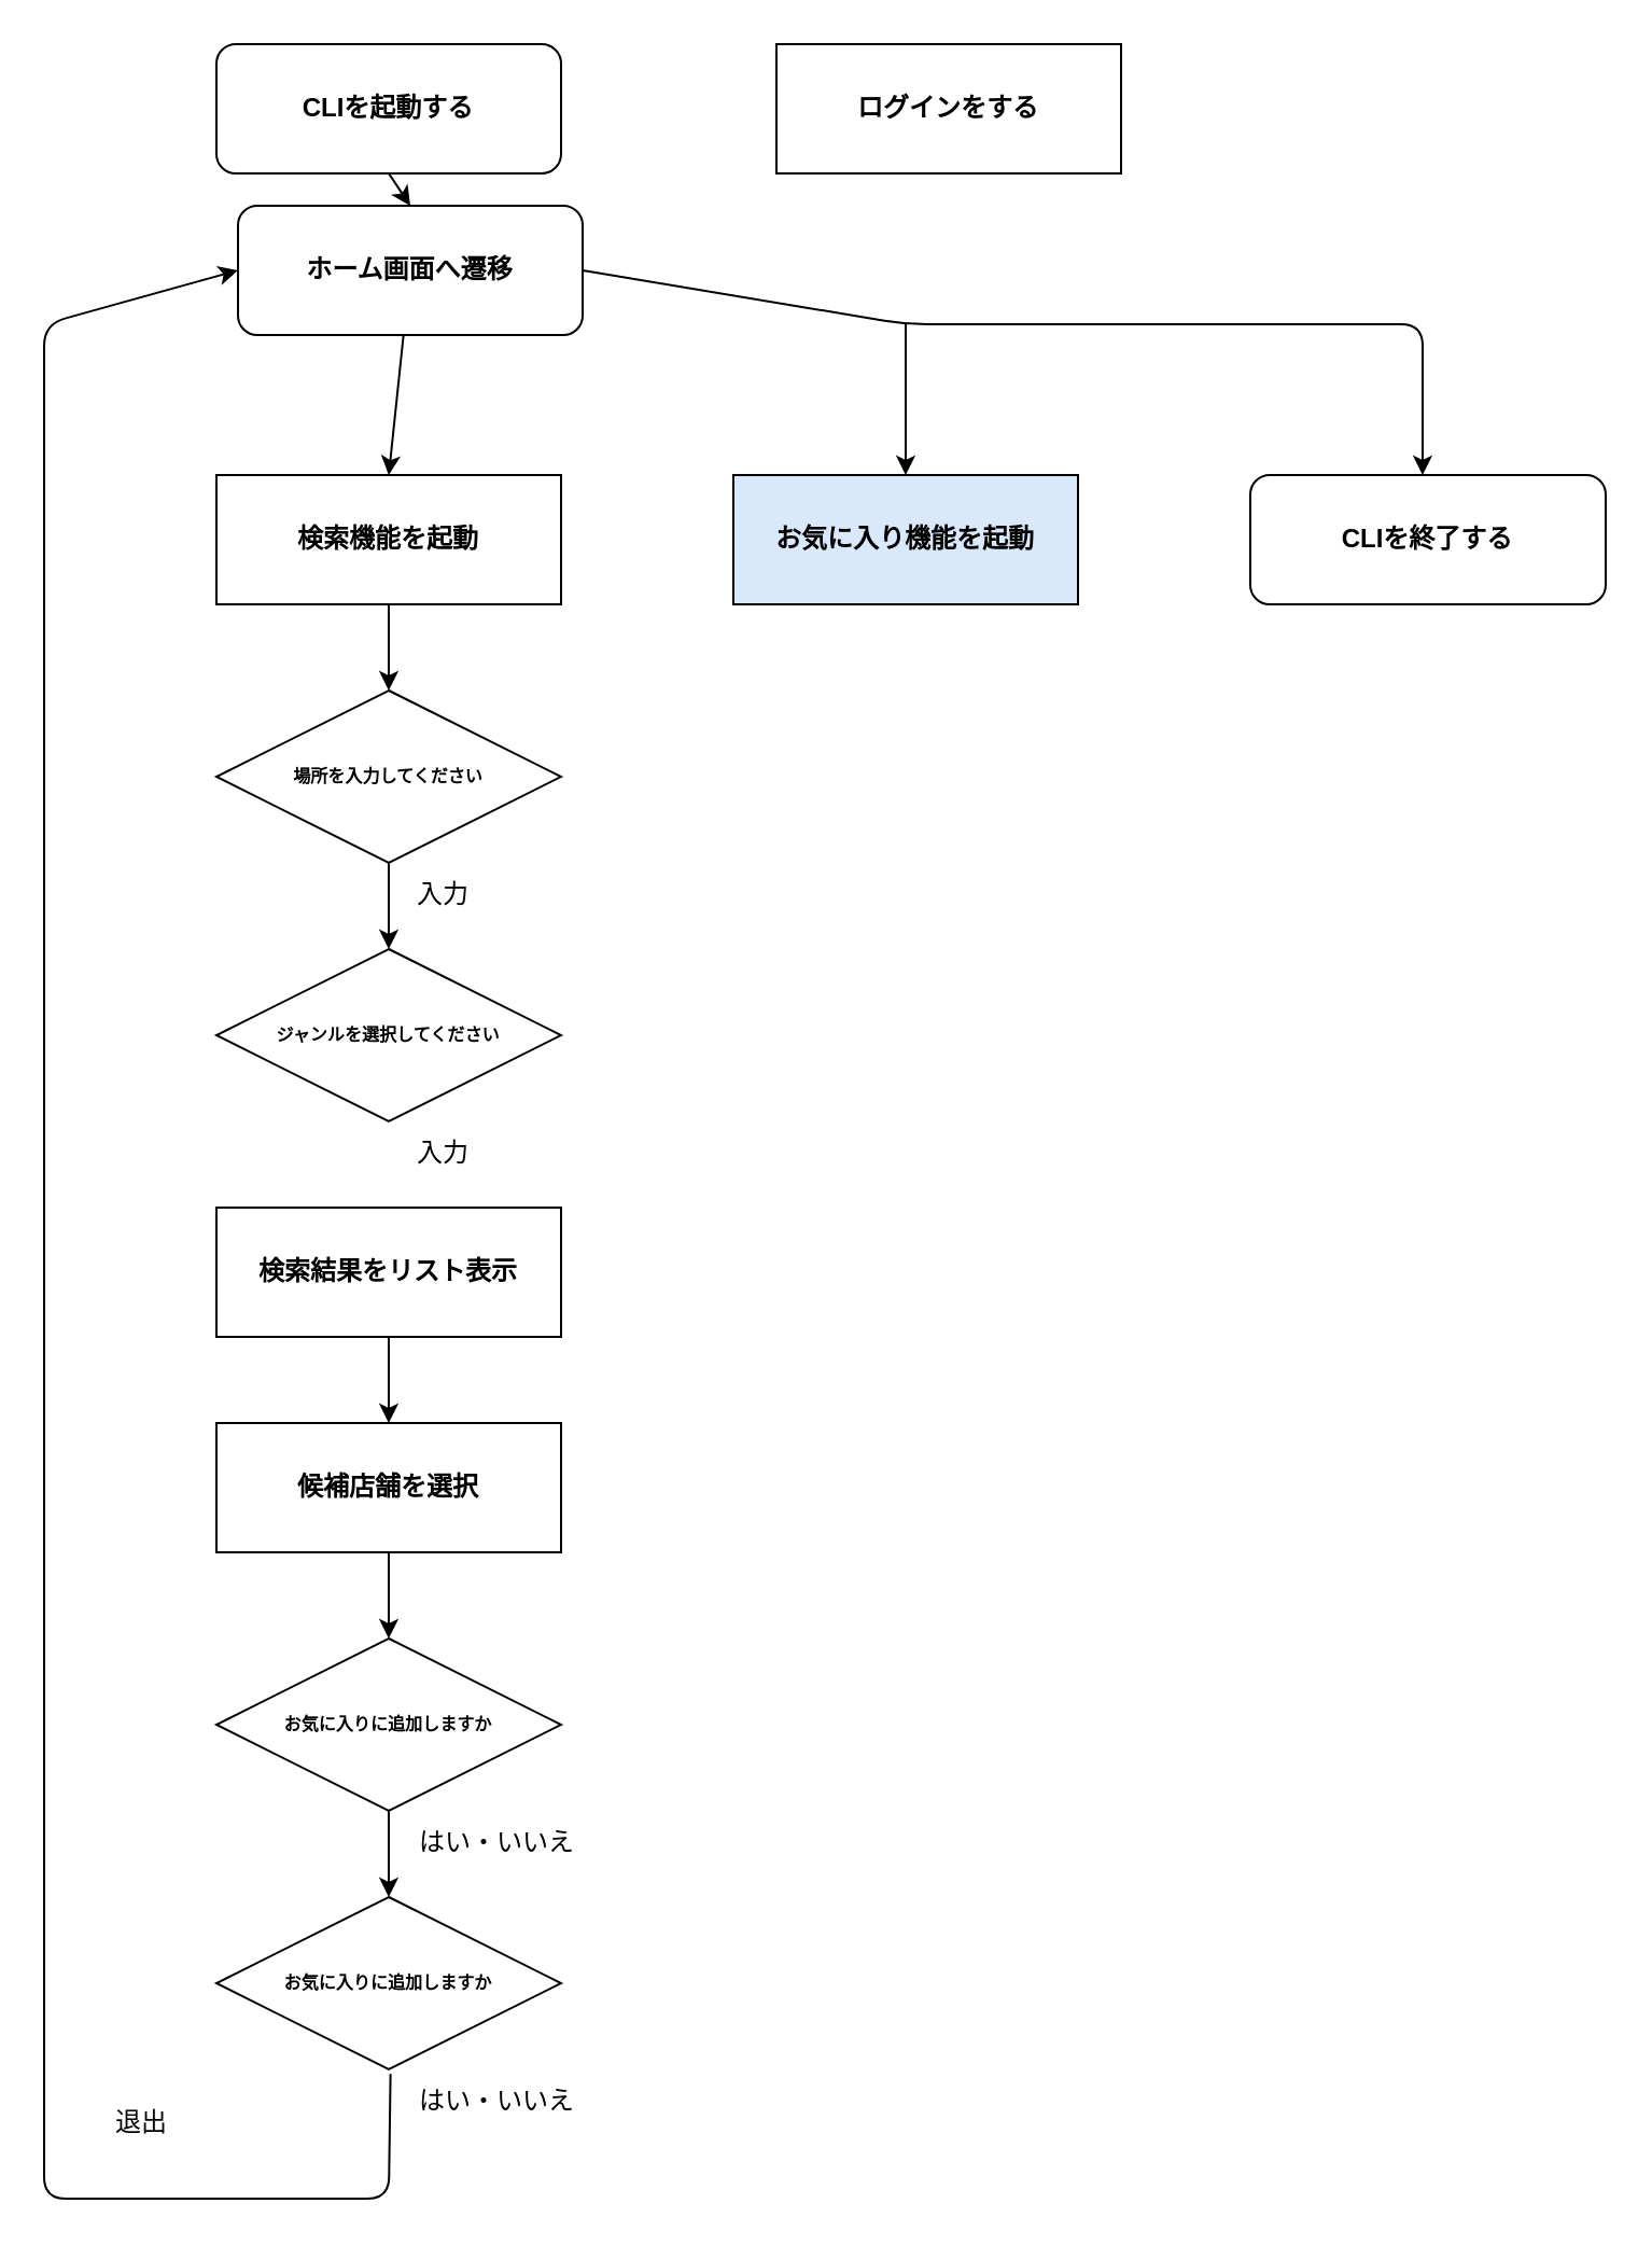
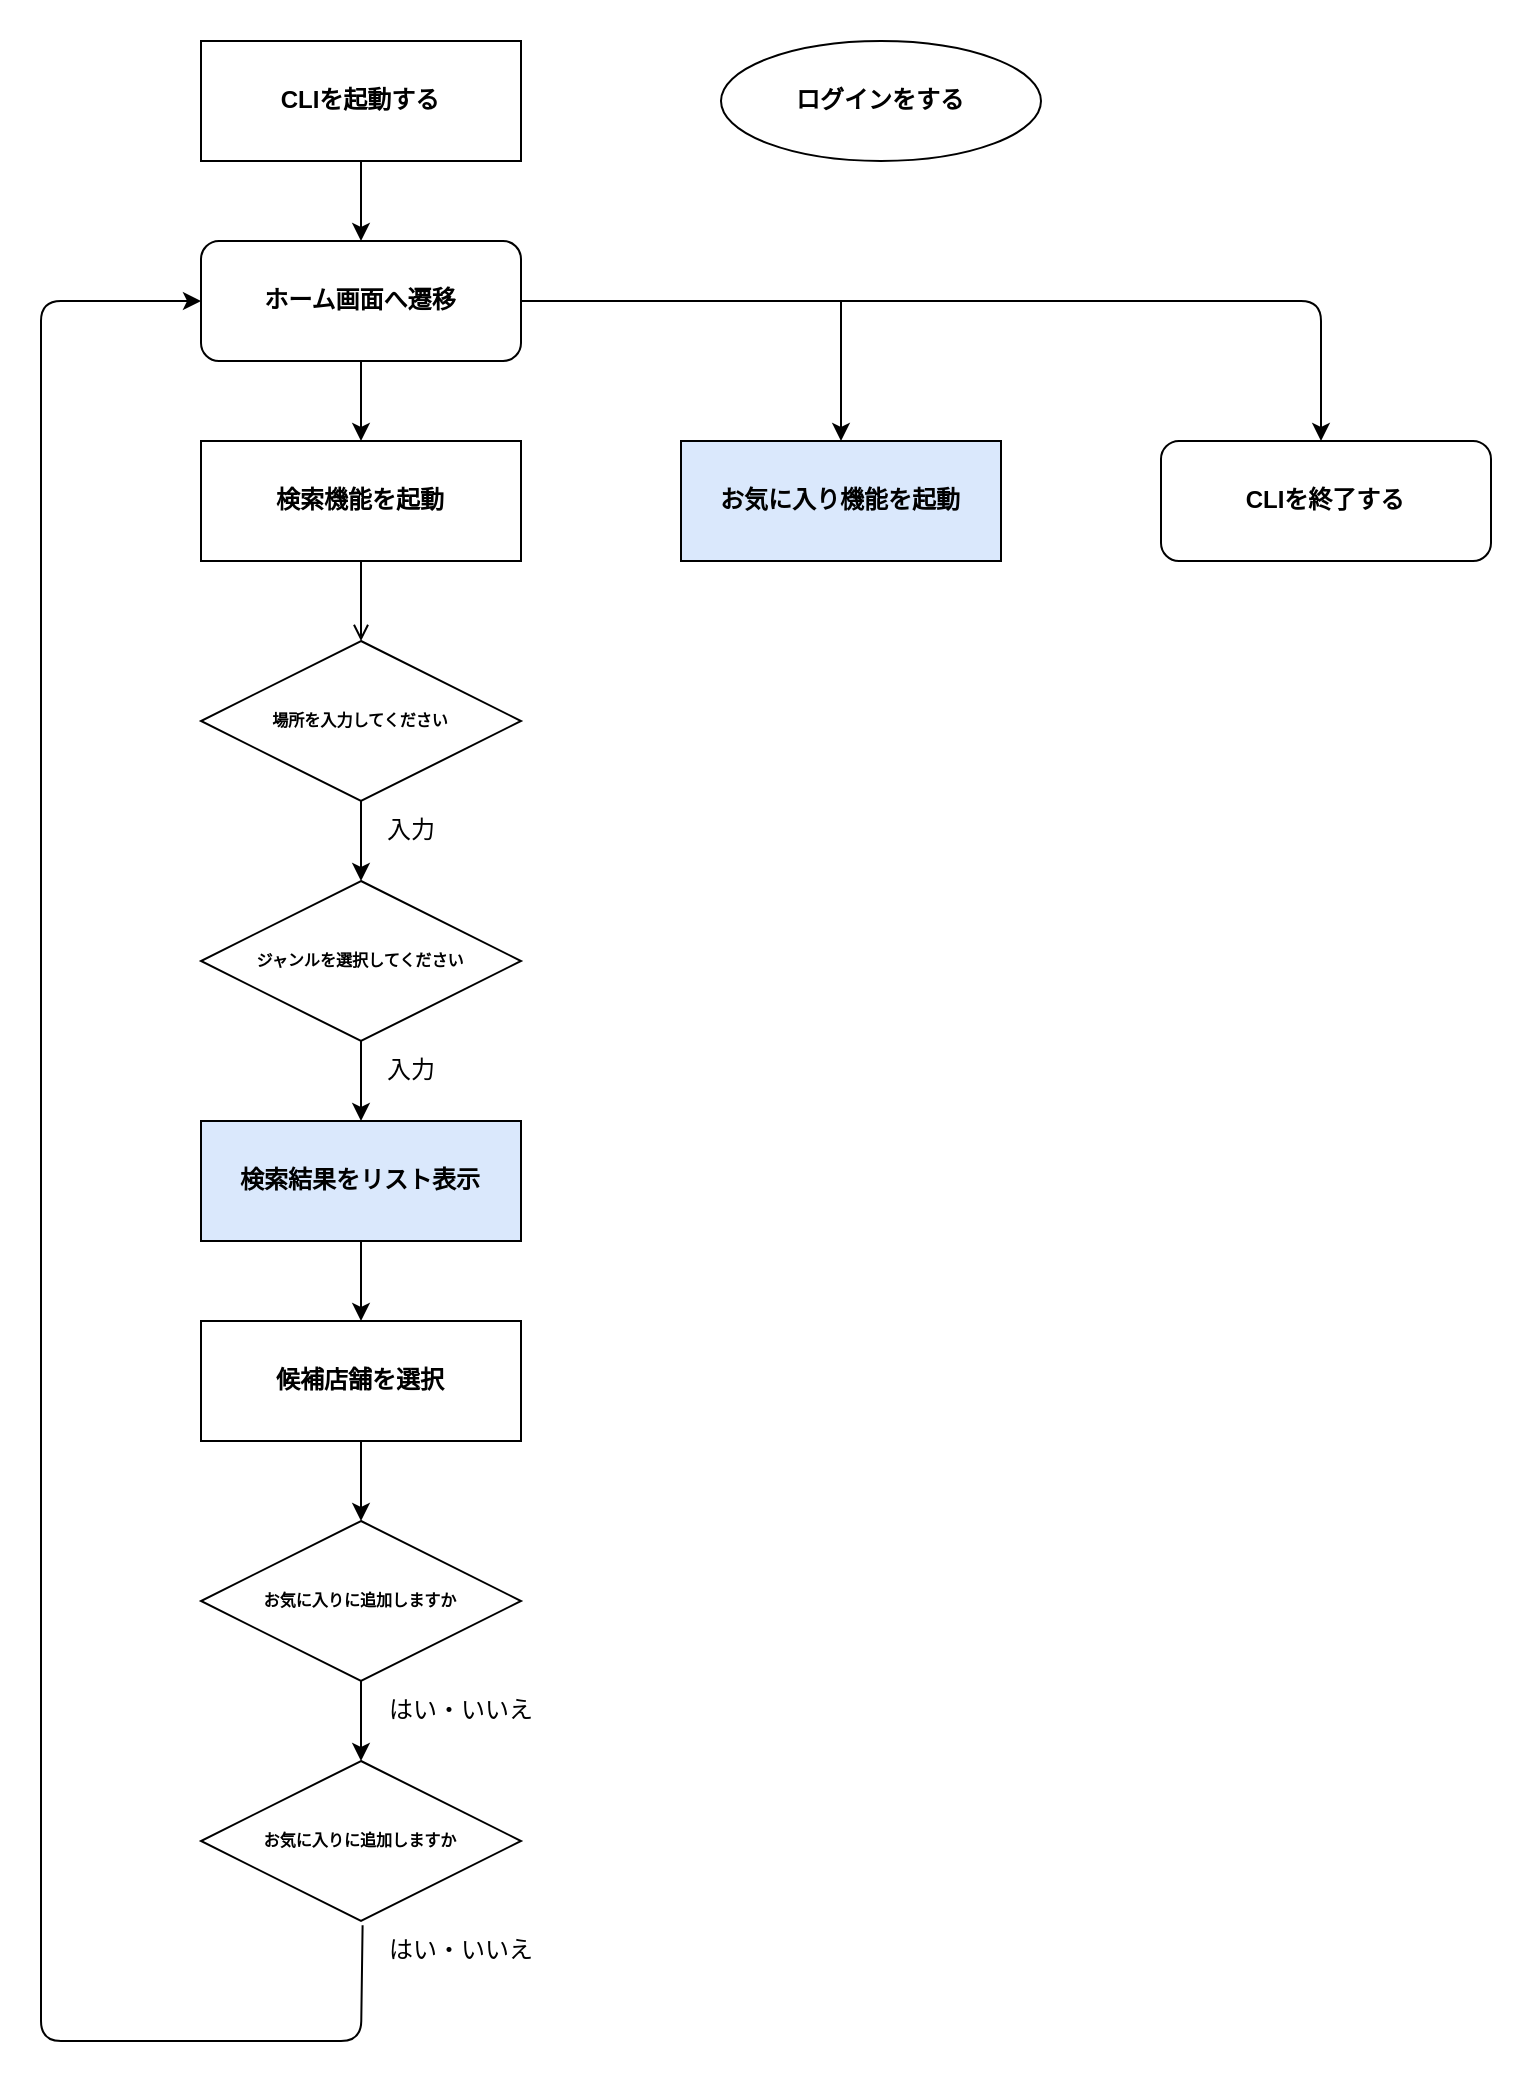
- <mxCell id="3" value="&lt;h4&gt;CLIを起動する&lt;/h4&gt;" style="rounded=1;whiteSpace=wrap;html=1;" parent="1" vertex="1"><mxGeometry x="100" y="20" width="160" height="60" as="geometry" /></mxCell>
+ <mxCell id="3" value="&lt;h4&gt;CLIを起動する&lt;/h4&gt;" style="whiteSpace=wrap;html=1;rounded=0;" parent="1" vertex="1"><mxGeometry x="100" y="20" width="160" height="60" as="geometry" /></mxCell>
- <mxCell id="4" value="&lt;b&gt;ログインをする&lt;/b&gt;" style="rounded=0;whiteSpace=wrap;html=1;" parent="1" vertex="1"><mxGeometry x="360" y="20" width="160" height="60" as="geometry" /></mxCell>
+ <mxCell id="4" value="&lt;b&gt;ログインをする&lt;/b&gt;" style="ellipse;whiteSpace=wrap;html=1;" parent="1" vertex="1"><mxGeometry x="360" y="20" width="160" height="60" as="geometry" /></mxCell>
- <mxCell id="7" value="&lt;b&gt;ホーム画面へ遷移&lt;/b&gt;" style="rounded=1;whiteSpace=wrap;html=1;" parent="1" vertex="1"><mxGeometry x="110" y="95" width="160" height="60" as="geometry" /></mxCell>
+ <mxCell id="7" value="&lt;b&gt;ホーム画面へ遷移&lt;/b&gt;" style="rounded=1;whiteSpace=wrap;html=1;" parent="1" vertex="1"><mxGeometry x="100" y="120" width="160" height="60" as="geometry" /></mxCell>
- <mxCell id="8" value="" style="edgeStyle=none;html=1;" parent="1" source="9" target="12" edge="1"><mxGeometry relative="1" as="geometry" /></mxCell>
+ <mxCell id="8" value="" style="edgeStyle=none;html=1;endArrow=open;" parent="1" source="9" target="12" edge="1"><mxGeometry relative="1" as="geometry" /></mxCell>
+ <mxCell id="13" value="" style="edgeStyle=none;html=1;" parent="1" source="14" target="17" edge="1"><mxGeometry relative="1" as="geometry" /></mxCell>
- <mxCell id="17" value="&lt;b&gt;検索結果をリスト表示&lt;/b&gt;" style="rounded=0;whiteSpace=wrap;html=1;align=center;" parent="1" vertex="1"><mxGeometry x="100" y="560" width="160" height="60" as="geometry" /></mxCell>
+ <mxCell id="17" value="&lt;b&gt;検索結果をリスト表示&lt;/b&gt;" style="rounded=0;whiteSpace=wrap;html=1;align=center;fillColor=#dae8fc;" parent="1" vertex="1"><mxGeometry x="100" y="560" width="160" height="60" as="geometry" /></mxCell>
- <mxCell id="21" value="退出" style="text;html=1;align=center;verticalAlign=middle;resizable=0;points=[];autosize=1;strokeColor=none;fillColor=none;" parent="1" vertex="1"><mxGeometry x="40" y="970" width="50" height="30" as="geometry" /></mxCell>
